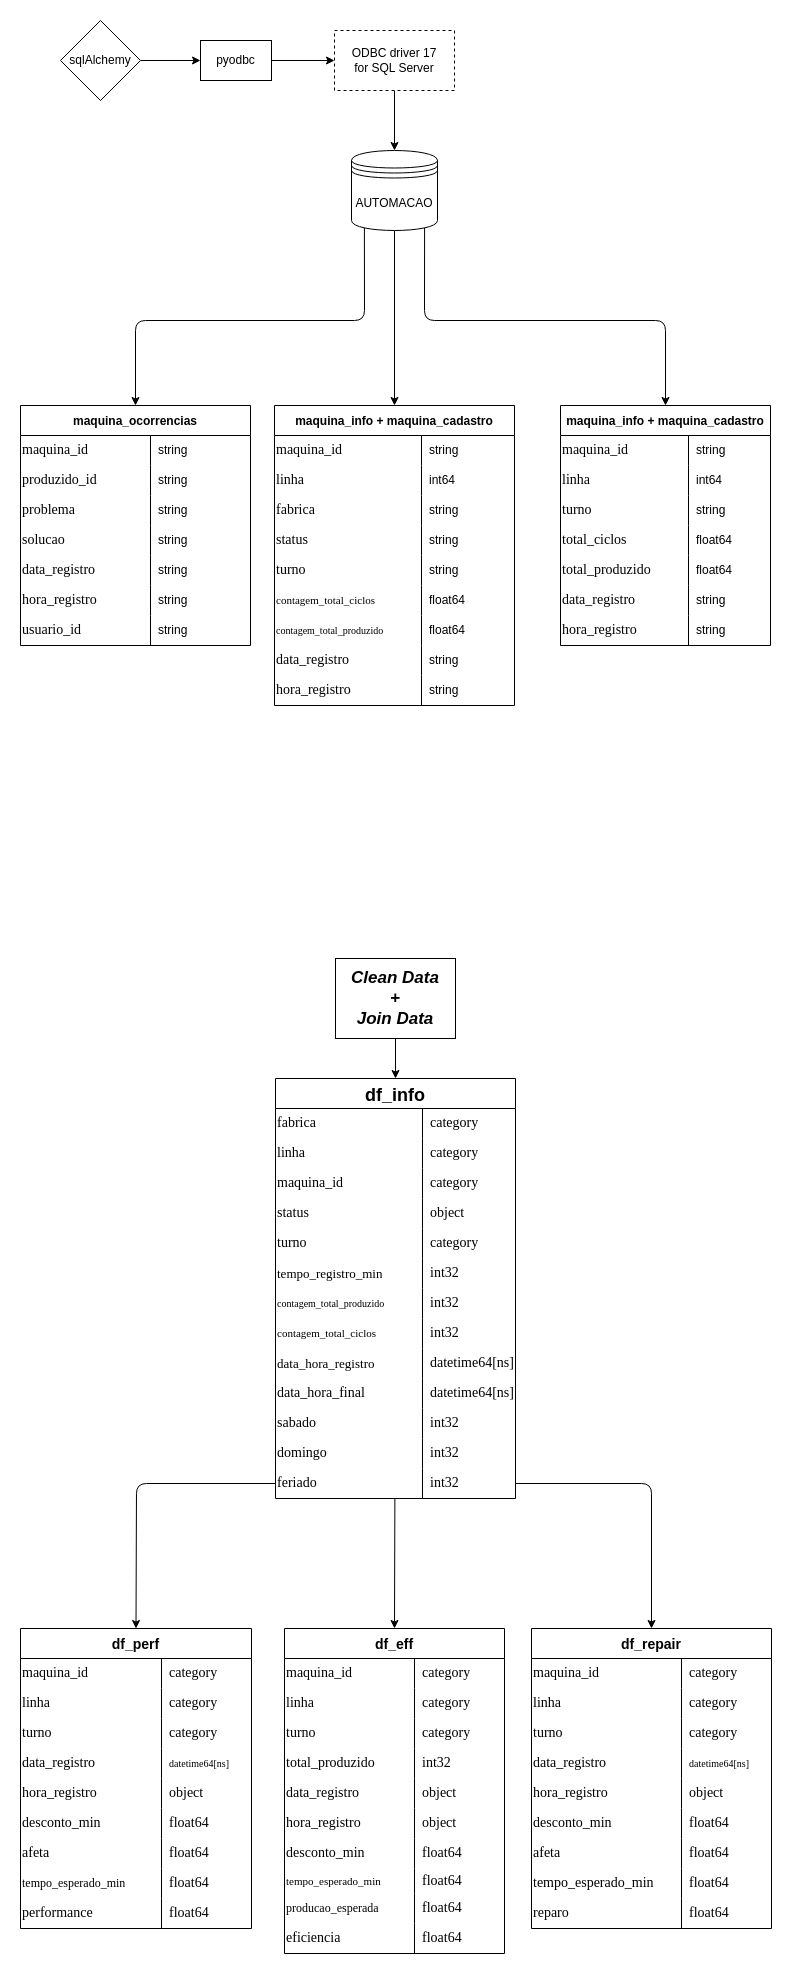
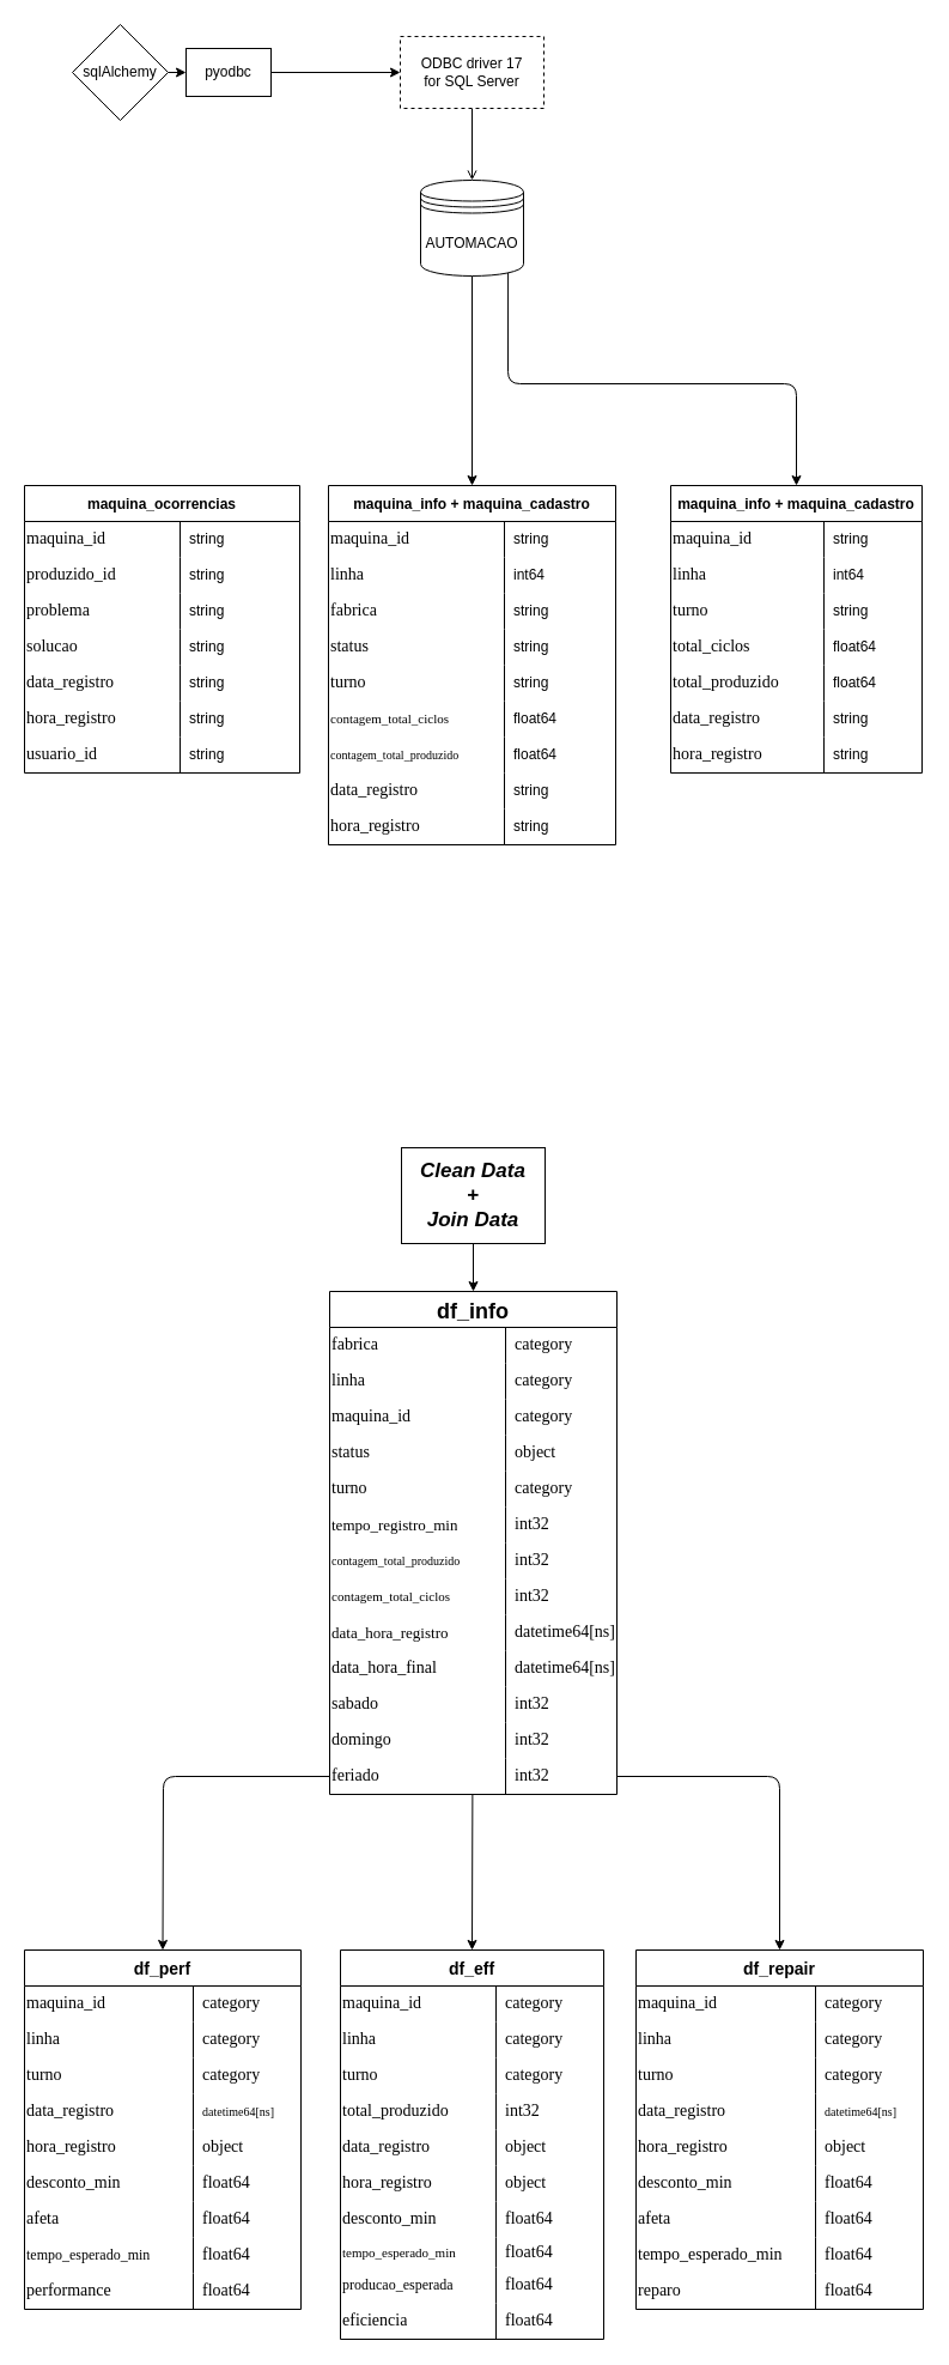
- <mxCell id="9" value="pyodbc" style="whiteSpace=wrap;html=1;" parent="1" vertex="1"><mxGeometry x="200" y="40" width="71" height="40" as="geometry" /></mxCell>
+ <mxCell id="9" value="pyodbc" style="whiteSpace=wrap;html=1;" parent="1" vertex="1"><mxGeometry x="155" y="40" width="71" height="40" as="geometry" /></mxCell>
- <mxCell id="10" style="edgeStyle=none;html=1;exitX=0.5;exitY=1;exitDx=0;exitDy=0;entryX=0.5;entryY=0;entryDx=0;entryDy=0;" parent="1" source="11" target="5" edge="1"><mxGeometry relative="1" as="geometry" /></mxCell>
+ <mxCell id="10" style="edgeStyle=none;html=1;exitX=0.5;exitY=1;exitDx=0;exitDy=0;entryX=0.5;entryY=0;entryDx=0;entryDy=0;endArrow=open;" parent="1" source="11" target="5" edge="1"><mxGeometry relative="1" as="geometry" /></mxCell>
- <mxCell id="2" style="edgeStyle=none;html=1;exitX=0.15;exitY=0.95;exitDx=0;exitDy=0;exitPerimeter=0;fontSize=10;entryX=0.5;entryY=0;entryDx=0;entryDy=0;" parent="1" source="5" target="12" edge="1"><mxGeometry relative="1" as="geometry"><mxPoint x="190" y="360" as="targetPoint" /><Array as="points"><mxPoint x="364" y="320" /><mxPoint x="135" y="320" /></Array></mxGeometry></mxCell>
